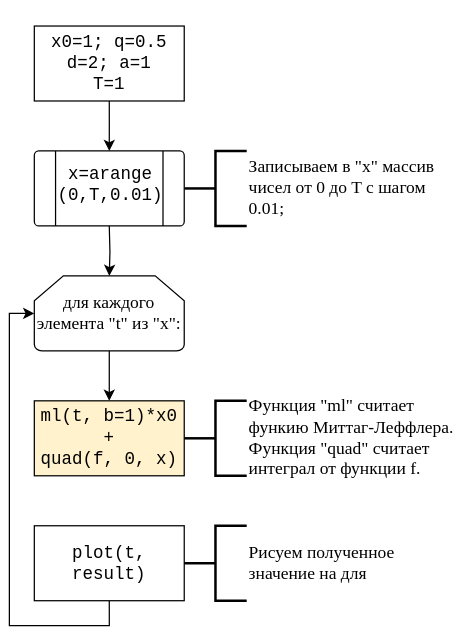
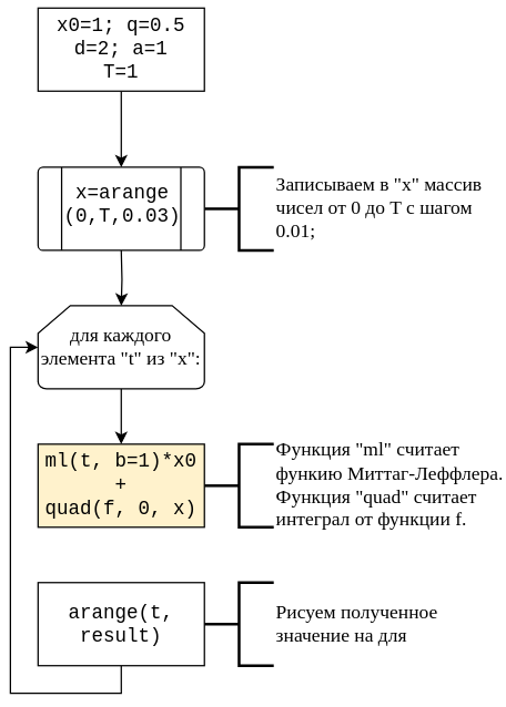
- <mxCell id="3" value="&lt;div style=&quot;font-size: 14px&quot;&gt;x0=1; q=0.5&lt;/div&gt;&lt;div style=&quot;font-size: 14px&quot;&gt;d=2; a=1&lt;/div&gt;&lt;div style=&quot;font-size: 14px&quot;&gt;T=1&lt;br style=&quot;font-size: 14px&quot;&gt;&lt;/div&gt;" style="rounded=0;whiteSpace=wrap;html=1;fontFamily=Courier New;fontSize=14;spacing=2;" vertex="1" parent="1"><mxGeometry x="20.97" y="20" width="120" height="60" as="geometry" /></mxCell>
+ <mxCell id="3" value="&lt;div style=&quot;font-size: 14px&quot;&gt;x0=1; q=0.5&lt;/div&gt;&lt;div style=&quot;font-size: 14px&quot;&gt;d=2; a=1&lt;/div&gt;&lt;div style=&quot;font-size: 14px&quot;&gt;T=1&lt;br style=&quot;font-size: 14px&quot;&gt;&lt;/div&gt;" style="rounded=0;whiteSpace=wrap;html=1;fontFamily=Courier New;fontSize=14;spacing=2;" vertex="1" parent="1"><mxGeometry x="20.97" y="5" width="120" height="60" as="geometry" /></mxCell>
- <mxCell id="9" value="&lt;div&gt;&amp;nbsp;x=arange&lt;/div&gt;&lt;div&gt;(0,T,0.01)&lt;/div&gt;" style="text;whiteSpace=wrap;html=1;fontSize=14;fontFamily=Courier New;" vertex="1" parent="1"><mxGeometry x="37.97" y="124" width="79" height="50" as="geometry" /></mxCell>
+ <mxCell id="9" value="&lt;div&gt;&amp;nbsp;x=arange&lt;/div&gt;&lt;div&gt;(0,T,0.03)&lt;/div&gt;" style="text;whiteSpace=wrap;html=1;fontSize=14;fontFamily=Courier New;" vertex="1" parent="1"><mxGeometry x="37.97" y="124" width="79" height="50" as="geometry" /></mxCell>
- <mxCell id="13" value="&lt;font face=&quot;Courier New&quot;&gt;plot(t, result)&lt;br&gt;&lt;/font&gt;" style="rounded=0;whiteSpace=wrap;html=1;fontFamily=Times New Roman;fontSize=14;strokeWidth=1;" vertex="1" parent="1"><mxGeometry x="20.97" y="420" width="120" height="60" as="geometry" /></mxCell>
+ <mxCell id="13" value="&lt;font face=&quot;Courier New&quot;&gt;arange(t, result)&lt;br&gt;&lt;/font&gt;" style="rounded=0;whiteSpace=wrap;html=1;fontFamily=Times New Roman;fontSize=14;strokeWidth=1;" vertex="1" parent="1"><mxGeometry x="20.97" y="420" width="120" height="60" as="geometry" /></mxCell>
